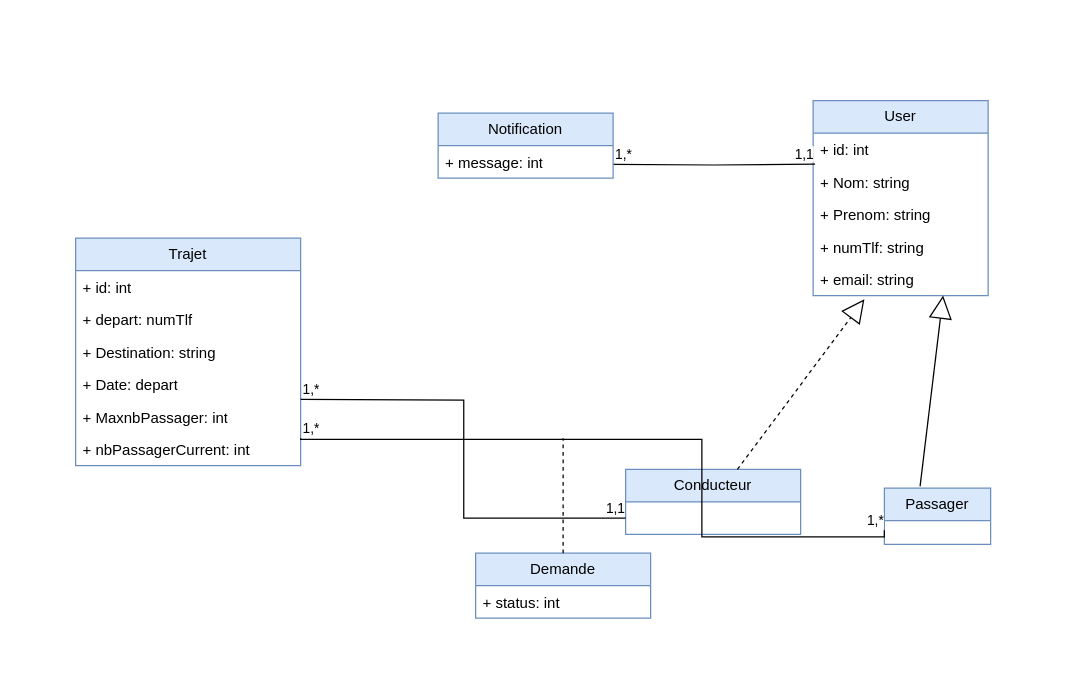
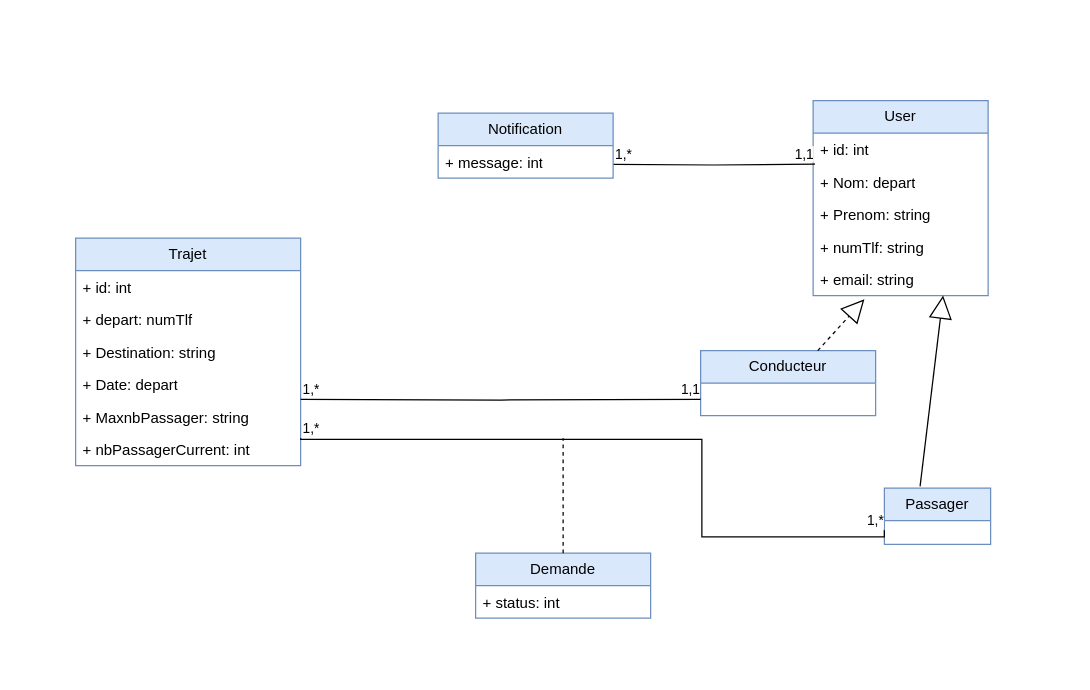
- <mxCell id="8" value="+ Nom: string" style="text;strokeColor=none;fillColor=none;align=left;verticalAlign=top;spacingLeft=4;spacingRight=4;overflow=hidden;rotatable=0;points=[[0,0.5],[1,0.5]];portConstraint=eastwest;whiteSpace=wrap;html=1;" vertex="1" parent="3"><mxGeometry y="52" width="140" height="26" as="geometry" /></mxCell>
+ <mxCell id="8" value="+ Nom: depart" style="text;strokeColor=none;fillColor=none;align=left;verticalAlign=top;spacingLeft=4;spacingRight=4;overflow=hidden;rotatable=0;points=[[0,0.5],[1,0.5]];portConstraint=eastwest;whiteSpace=wrap;html=1;" vertex="1" parent="3"><mxGeometry y="52" width="140" height="26" as="geometry" /></mxCell>
- <mxCell id="20" value="+ MaxnbPassager: int" style="text;strokeColor=none;fillColor=none;align=left;verticalAlign=top;spacingLeft=4;spacingRight=4;overflow=hidden;rotatable=0;points=[[0,0.5],[1,0.5]];portConstraint=eastwest;whiteSpace=wrap;html=1;" vertex="1" parent="15"><mxGeometry y="130" width="180" height="26" as="geometry" /></mxCell>
+ <mxCell id="20" value="+ MaxnbPassager: string" style="text;strokeColor=none;fillColor=none;align=left;verticalAlign=top;spacingLeft=4;spacingRight=4;overflow=hidden;rotatable=0;points=[[0,0.5],[1,0.5]];portConstraint=eastwest;whiteSpace=wrap;html=1;" vertex="1" parent="15"><mxGeometry y="130" width="180" height="26" as="geometry" /></mxCell>
- <mxCell id="12" value="Conducteur" style="swimlane;fontStyle=0;childLayout=stackLayout;horizontal=1;startSize=26;fillColor=#dae8fc;horizontalStack=0;resizeParent=1;resizeParentMax=0;resizeLast=0;collapsible=1;marginBottom=0;whiteSpace=wrap;html=1;strokeColor=#6c8ebf;" vertex="1" parent="1"><mxGeometry x="500" y="375" width="140" height="52" as="geometry" /></mxCell>
+ <mxCell id="12" value="Conducteur" style="swimlane;fontStyle=0;childLayout=stackLayout;horizontal=1;startSize=26;fillColor=#dae8fc;horizontalStack=0;resizeParent=1;resizeParentMax=0;resizeLast=0;collapsible=1;marginBottom=0;whiteSpace=wrap;html=1;strokeColor=#6c8ebf;" vertex="1" parent="1"><mxGeometry x="560" y="280" width="140" height="52" as="geometry" /></mxCell>
